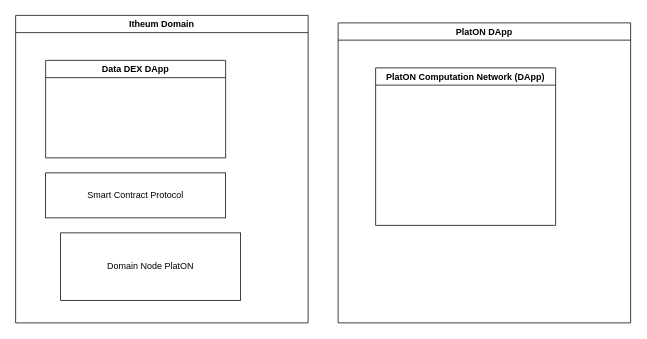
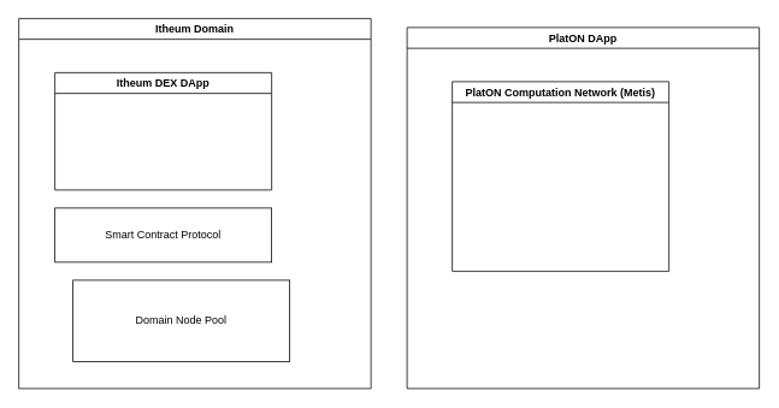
- <mxCell id="3" value="Data DEX DApp" style="swimlane;" vertex="1" parent="2"><mxGeometry x="40" y="60" width="240" height="130" as="geometry" /></mxCell>
+ <mxCell id="3" value="Itheum DEX DApp" style="swimlane;" vertex="1" parent="2"><mxGeometry x="40" y="60" width="240" height="130" as="geometry" /></mxCell>
- <mxCell id="7" value="PlatON Computation Network (DApp)" style="swimlane;" vertex="1" parent="6"><mxGeometry x="50" y="60" width="240" height="210" as="geometry" /></mxCell>
+ <mxCell id="7" value="PlatON Computation Network (Metis)" style="swimlane;" vertex="1" parent="6"><mxGeometry x="50" y="60" width="240" height="210" as="geometry" /></mxCell>
- <mxCell id="5" value="Domain Node PlatON" style="rounded=0;whiteSpace=wrap;html=1;" vertex="1" parent="2"><mxGeometry x="60" y="290" width="240" height="90" as="geometry" /></mxCell>
+ <mxCell id="5" value="Domain Node Pool" style="rounded=0;whiteSpace=wrap;html=1;" vertex="1" parent="2"><mxGeometry x="60" y="290" width="240" height="90" as="geometry" /></mxCell>
